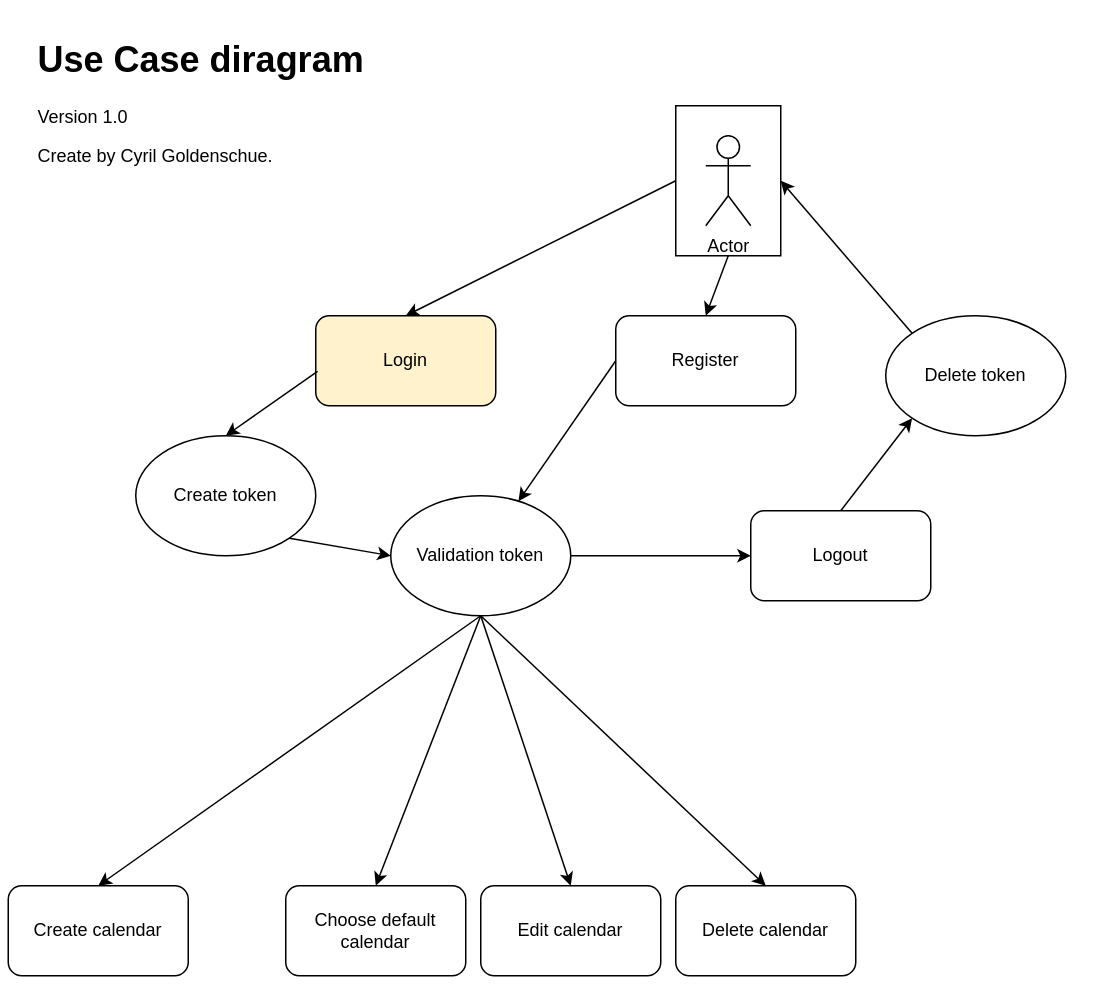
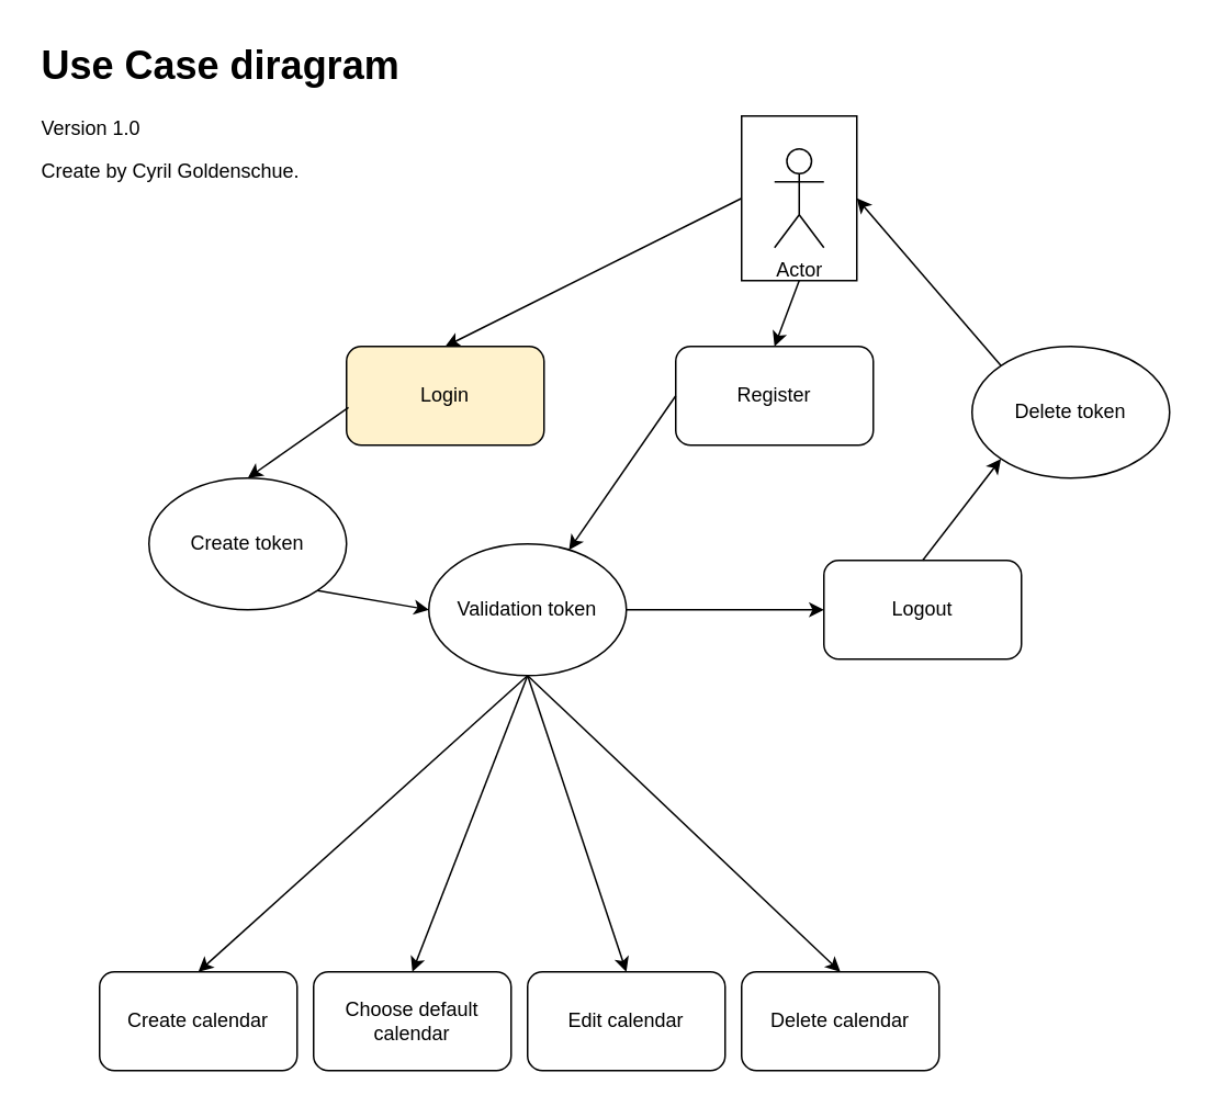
- <mxCell id="8" value="Create calendar" style="rounded=1;whiteSpace=wrap;html=1;" vertex="1" parent="1"><mxGeometry x="5" y="590" width="120" height="60" as="geometry" /></mxCell>
+ <mxCell id="8" value="Create calendar" style="rounded=1;whiteSpace=wrap;html=1;" vertex="1" parent="1"><mxGeometry x="60" y="590" width="120" height="60" as="geometry" /></mxCell>
